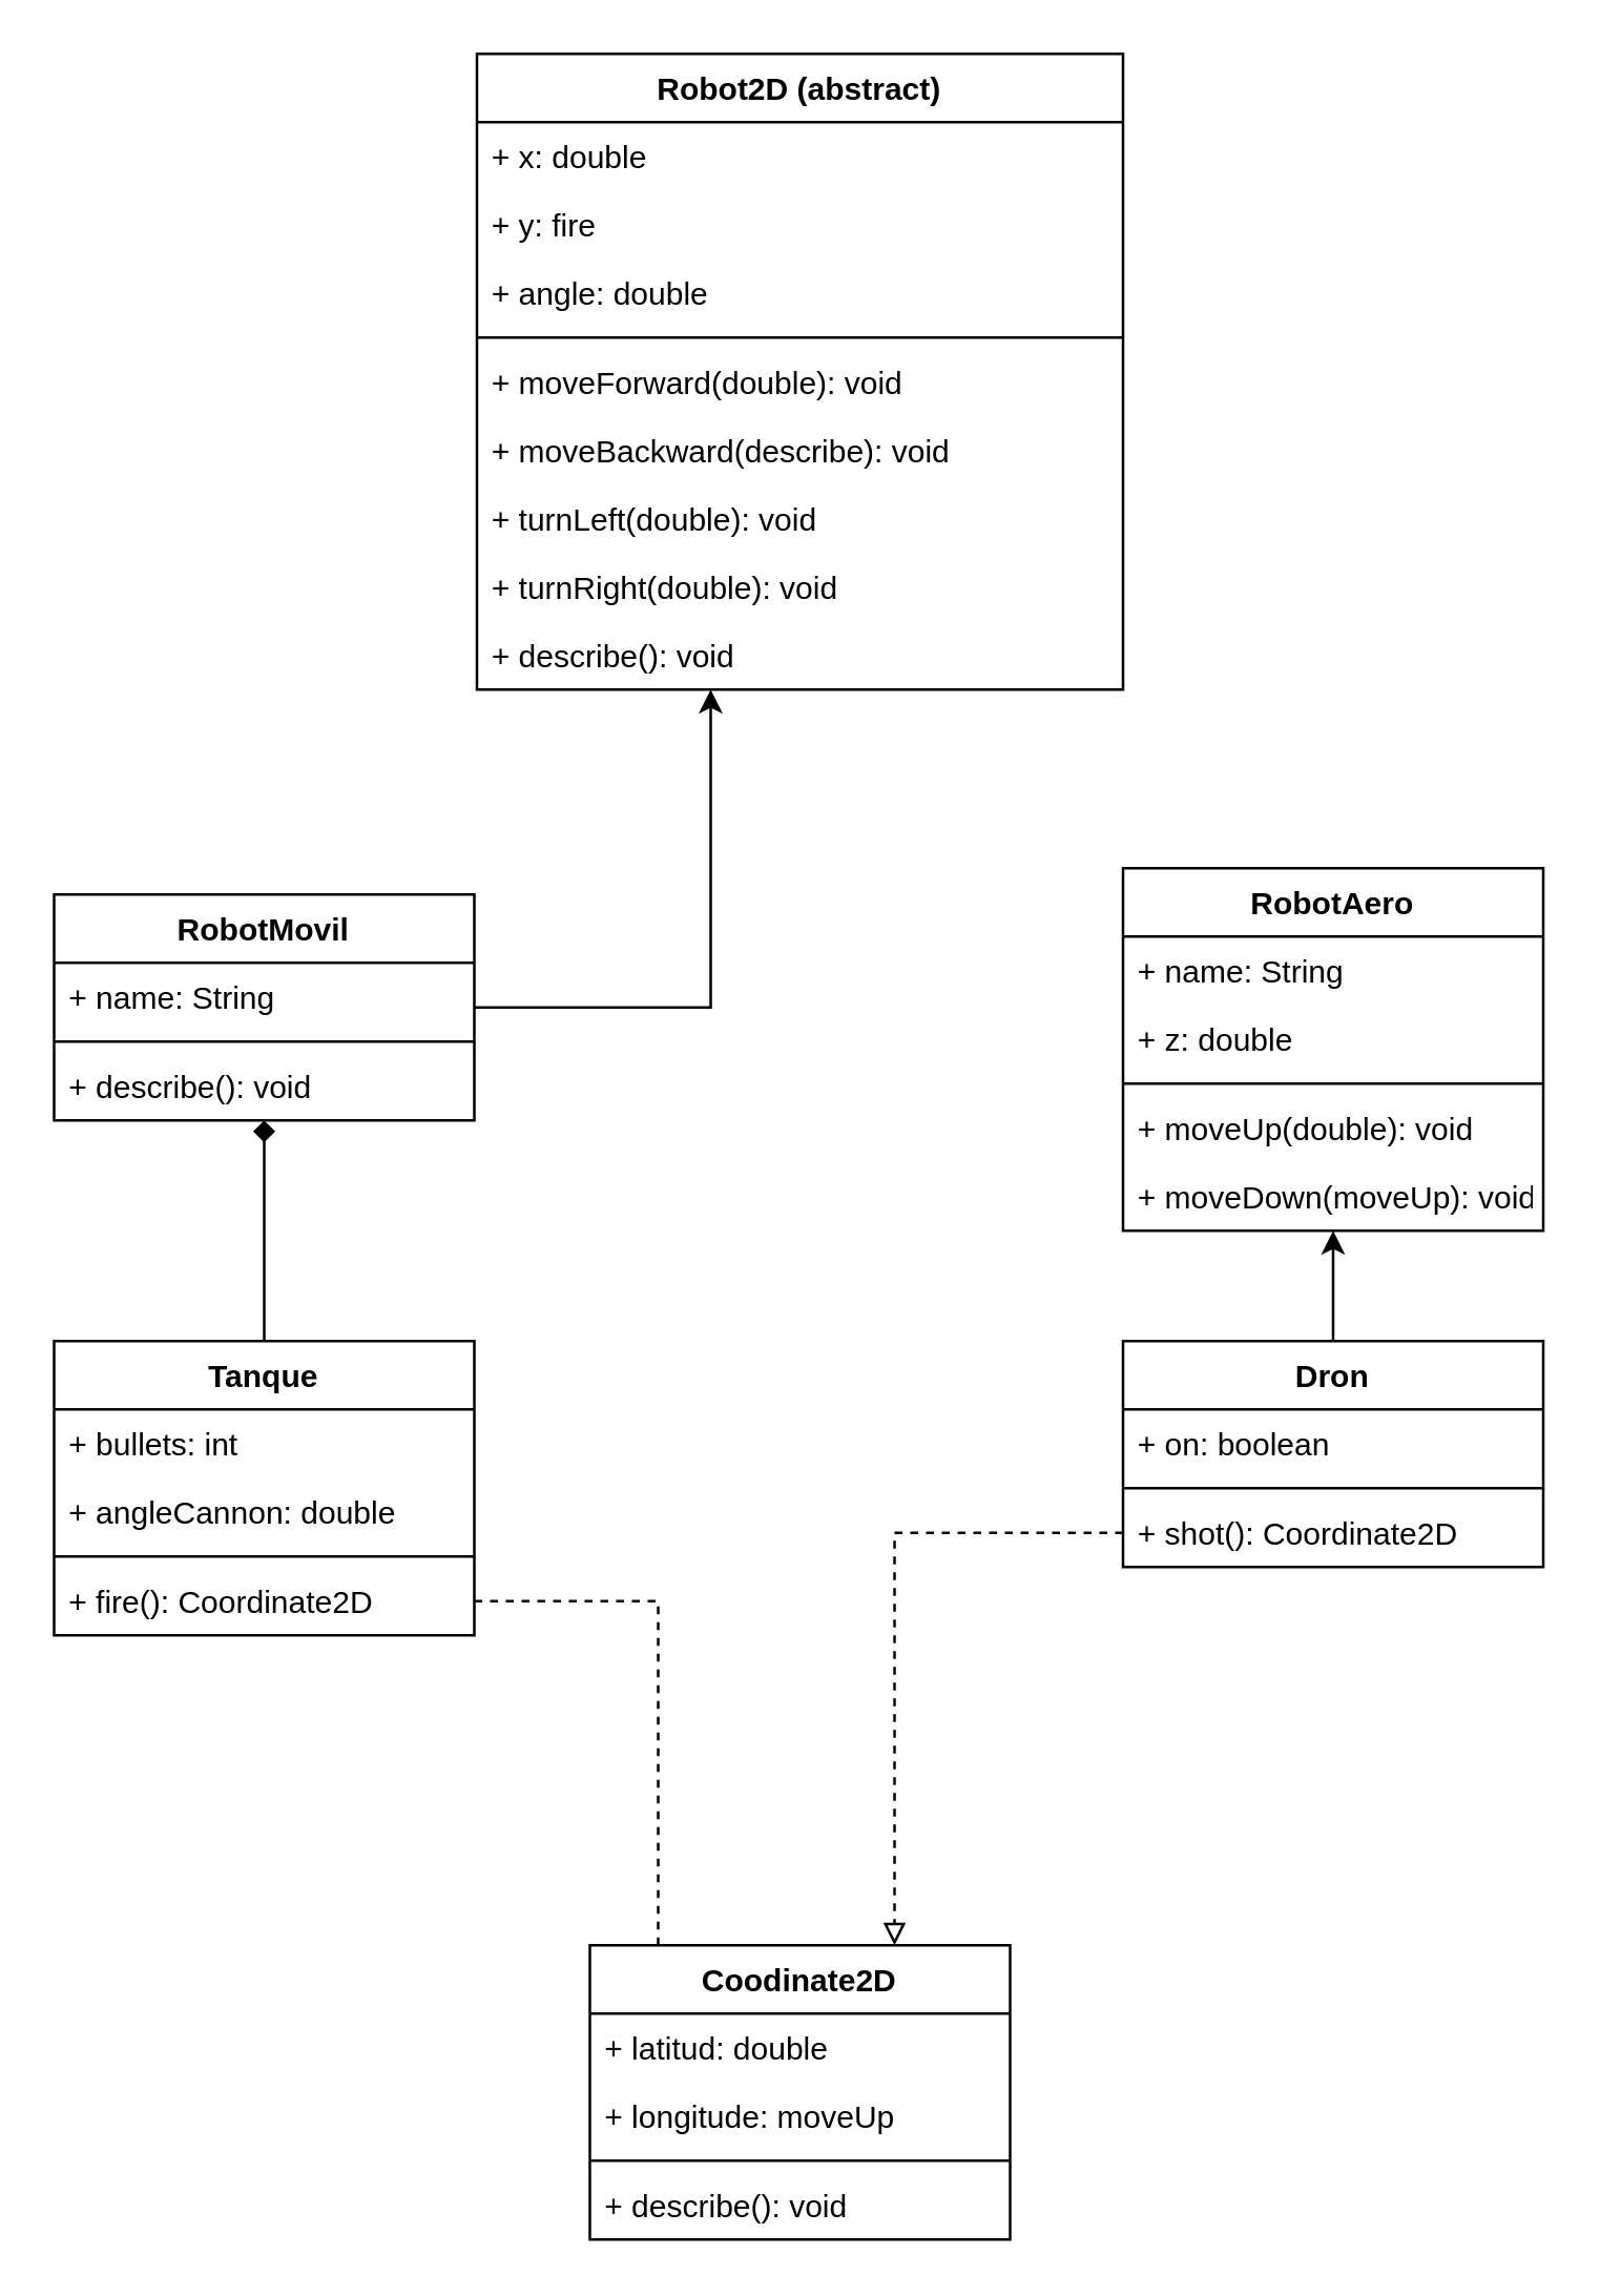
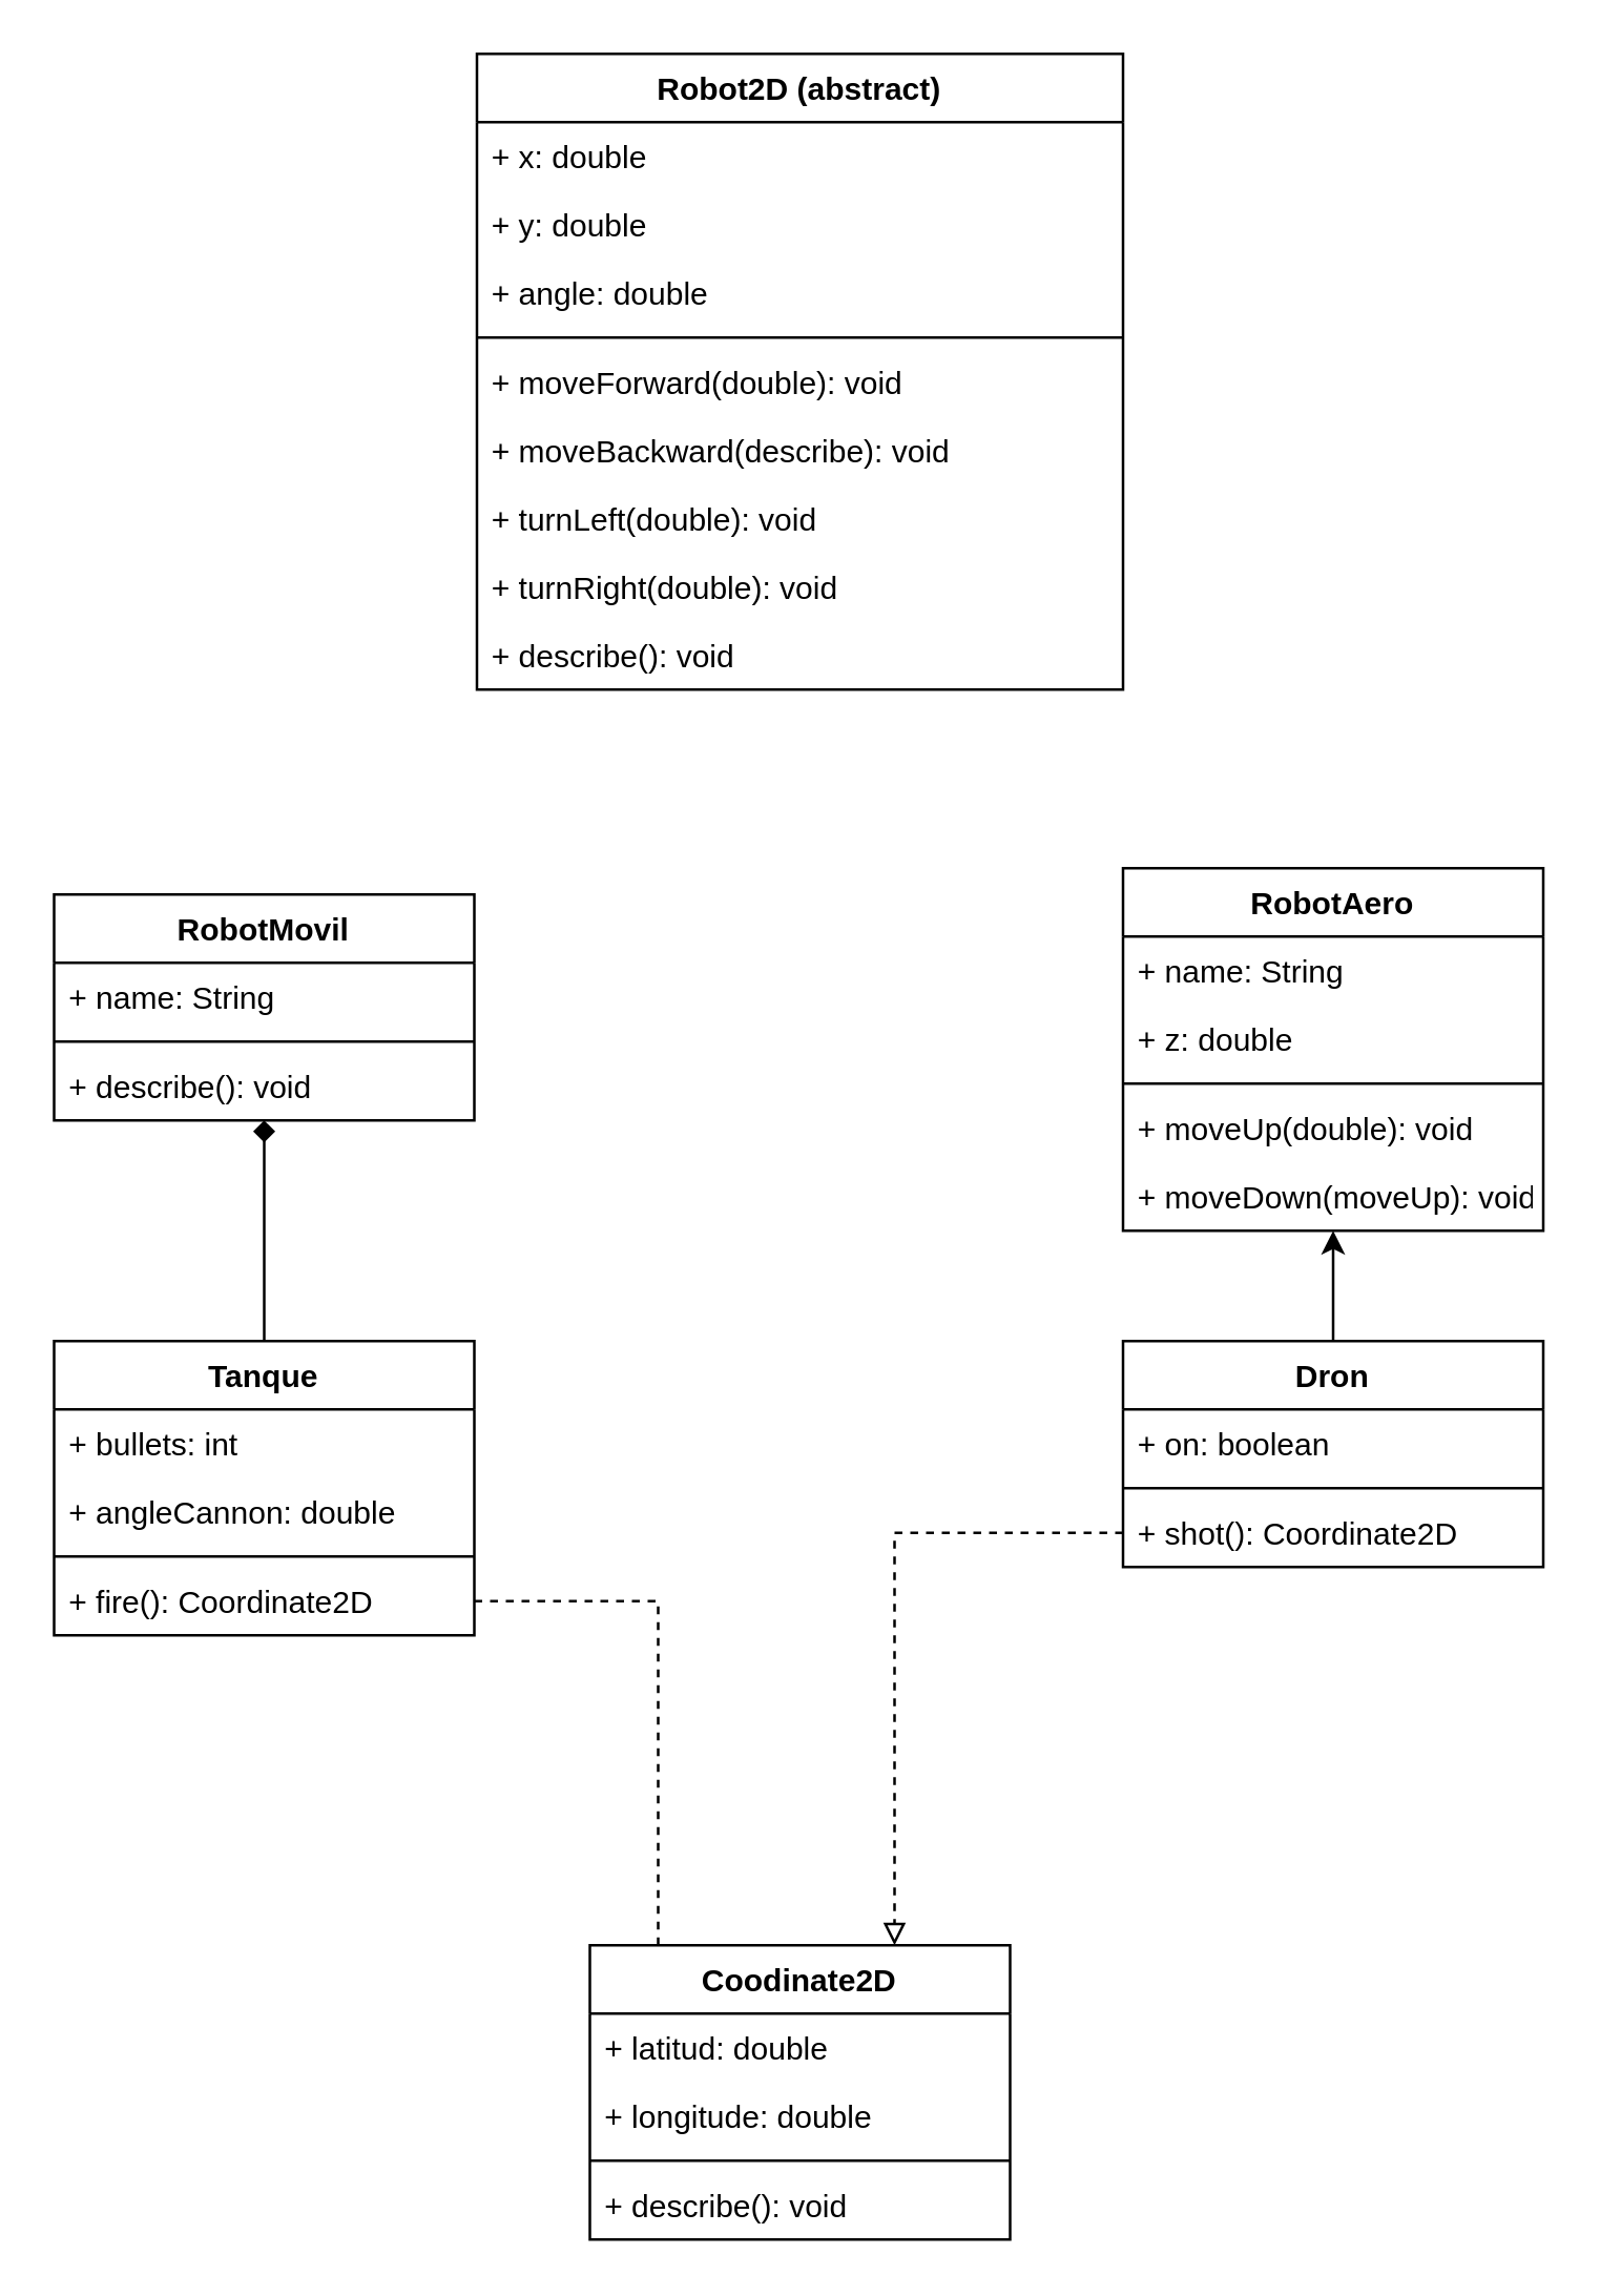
- <mxCell id="4" value="+ y: fire" style="text;strokeColor=none;fillColor=none;align=left;verticalAlign=top;spacingLeft=4;spacingRight=4;overflow=hidden;rotatable=0;points=[[0,0.5],[1,0.5]];portConstraint=eastwest;" vertex="1" parent="2"><mxGeometry y="52" width="246" height="26" as="geometry" /></mxCell>
+ <mxCell id="4" value="+ y: double" style="text;strokeColor=none;fillColor=none;align=left;verticalAlign=top;spacingLeft=4;spacingRight=4;overflow=hidden;rotatable=0;points=[[0,0.5],[1,0.5]];portConstraint=eastwest;" vertex="1" parent="2"><mxGeometry y="52" width="246" height="26" as="geometry" /></mxCell>
- <mxCell id="12" style="edgeStyle=orthogonalEdgeStyle;rounded=0;orthogonalLoop=1;jettySize=auto;html=1;" edge="1" parent="1" source="13" target="2"><mxGeometry relative="1" as="geometry"><Array as="points"><mxPoint x="270" y="383" /></Array></mxGeometry></mxCell>
- <mxCell id="36" value="+ longitude: moveUp" style="text;strokeColor=none;fillColor=none;align=left;verticalAlign=top;spacingLeft=4;spacingRight=4;overflow=hidden;rotatable=0;points=[[0,0.5],[1,0.5]];portConstraint=eastwest;" vertex="1" parent="34"><mxGeometry y="52" width="160" height="26" as="geometry" /></mxCell>
+ <mxCell id="36" value="+ longitude: double" style="text;strokeColor=none;fillColor=none;align=left;verticalAlign=top;spacingLeft=4;spacingRight=4;overflow=hidden;rotatable=0;points=[[0,0.5],[1,0.5]];portConstraint=eastwest;" vertex="1" parent="34"><mxGeometry y="52" width="160" height="26" as="geometry" /></mxCell>
